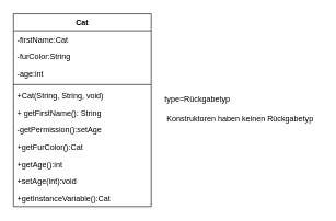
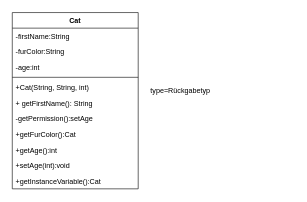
- <mxCell id="3" value="-firstName:Cat" style="text;strokeColor=none;fillColor=none;align=left;verticalAlign=top;spacingLeft=4;spacingRight=4;overflow=hidden;rotatable=0;points=[[0,0.5],[1,0.5]];portConstraint=eastwest;" vertex="1" parent="2"><mxGeometry y="26" width="210" height="26" as="geometry" /></mxCell>
+ <mxCell id="3" value="-firstName:String" style="text;strokeColor=none;fillColor=none;align=left;verticalAlign=top;spacingLeft=4;spacingRight=4;overflow=hidden;rotatable=0;points=[[0,0.5],[1,0.5]];portConstraint=eastwest;" vertex="1" parent="2"><mxGeometry y="26" width="210" height="26" as="geometry" /></mxCell>
- <mxCell id="7" value="+Cat(String, String, void)" style="text;strokeColor=none;fillColor=none;align=left;verticalAlign=top;spacingLeft=4;spacingRight=4;overflow=hidden;rotatable=0;points=[[0,0.5],[1,0.5]];portConstraint=eastwest;" vertex="1" parent="2"><mxGeometry y="112" width="210" height="26" as="geometry" /></mxCell>
+ <mxCell id="7" value="+Cat(String, String, int)" style="text;strokeColor=none;fillColor=none;align=left;verticalAlign=top;spacingLeft=4;spacingRight=4;overflow=hidden;rotatable=0;points=[[0,0.5],[1,0.5]];portConstraint=eastwest;" vertex="1" parent="2"><mxGeometry y="112" width="210" height="26" as="geometry" /></mxCell>
- <mxCell id="15" value="Konstruktoren haben keinen Rückgabetyp" style="text;html=1;align=center;verticalAlign=middle;resizable=0;points=[];autosize=1;strokeColor=none;fillColor=none;" vertex="1" parent="1"><mxGeometry x="240" y="165" width="250" height="30" as="geometry" /></mxCell>
